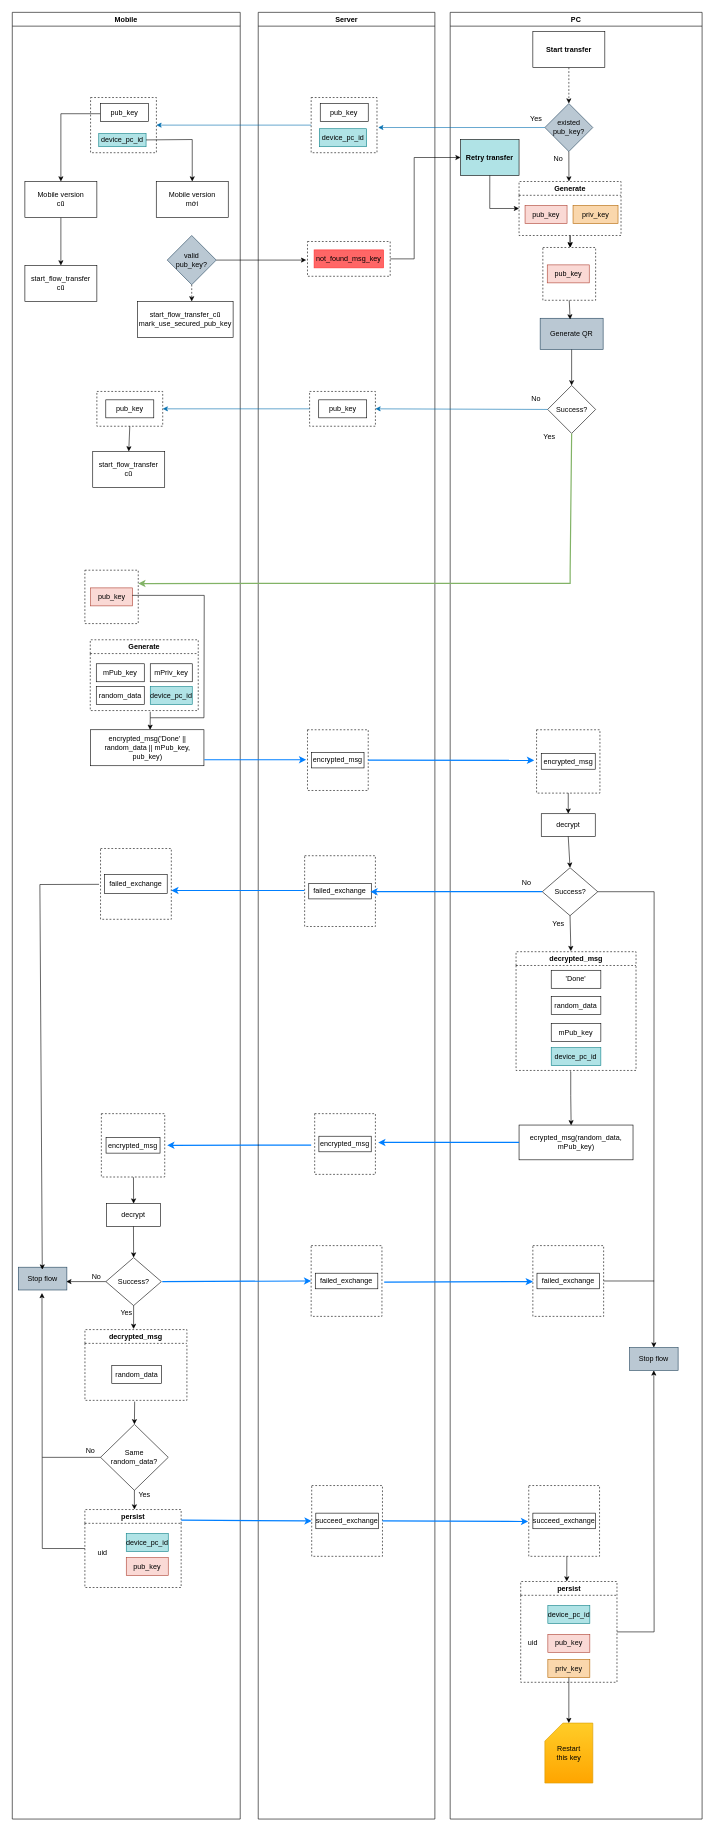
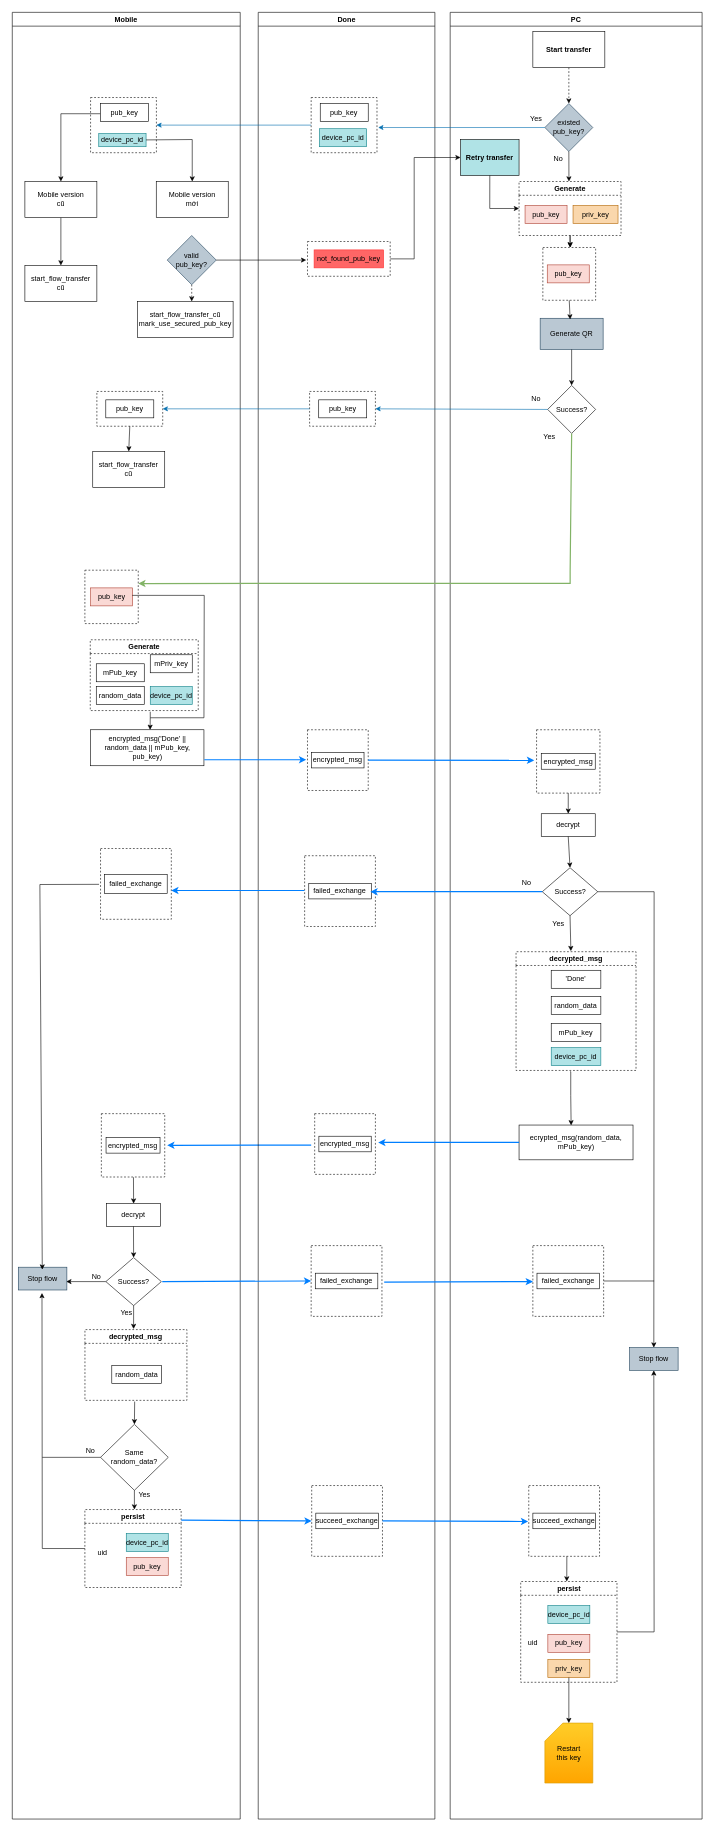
- <mxCell id="53" value="Server" style="swimlane;whiteSpace=wrap" vertex="1" parent="1"><mxGeometry x="430" y="20" width="294.5" height="3012" as="geometry"><mxRectangle x="444.5" y="128" width="80" height="30" as="alternateBounds" /></mxGeometry></mxCell>
+ <mxCell id="53" value="Done" style="swimlane;whiteSpace=wrap" vertex="1" parent="1"><mxGeometry x="430" y="20" width="294.5" height="3012" as="geometry"><mxRectangle x="444.5" y="128" width="80" height="30" as="alternateBounds" /></mxGeometry></mxCell>
- <mxCell id="67" value="not_found_msg_key" style="rounded=0;whiteSpace=wrap;html=1;fillColor=#FF6666;strokeColor=#FF3333;" vertex="1" parent="53"><mxGeometry x="93.12" y="396" width="115.88" height="30" as="geometry" /></mxCell>
+ <mxCell id="67" value="not_found_pub_key" style="rounded=0;whiteSpace=wrap;html=1;fillColor=#FF6666;strokeColor=#FF3333;" vertex="1" parent="53"><mxGeometry x="93.12" y="396" width="115.88" height="30" as="geometry" /></mxCell>
- <mxCell id="7" value="mPriv_key" style="rounded=0;whiteSpace=wrap;html=1;" vertex="1" parent="5"><mxGeometry x="100" y="40" width="70" height="30" as="geometry" /></mxCell>
+ <mxCell id="7" value="mPriv_key" style="rounded=0;whiteSpace=wrap;html=1;" vertex="1" parent="5"><mxGeometry x="100" y="25" width="70" height="30" as="geometry" /></mxCell>
